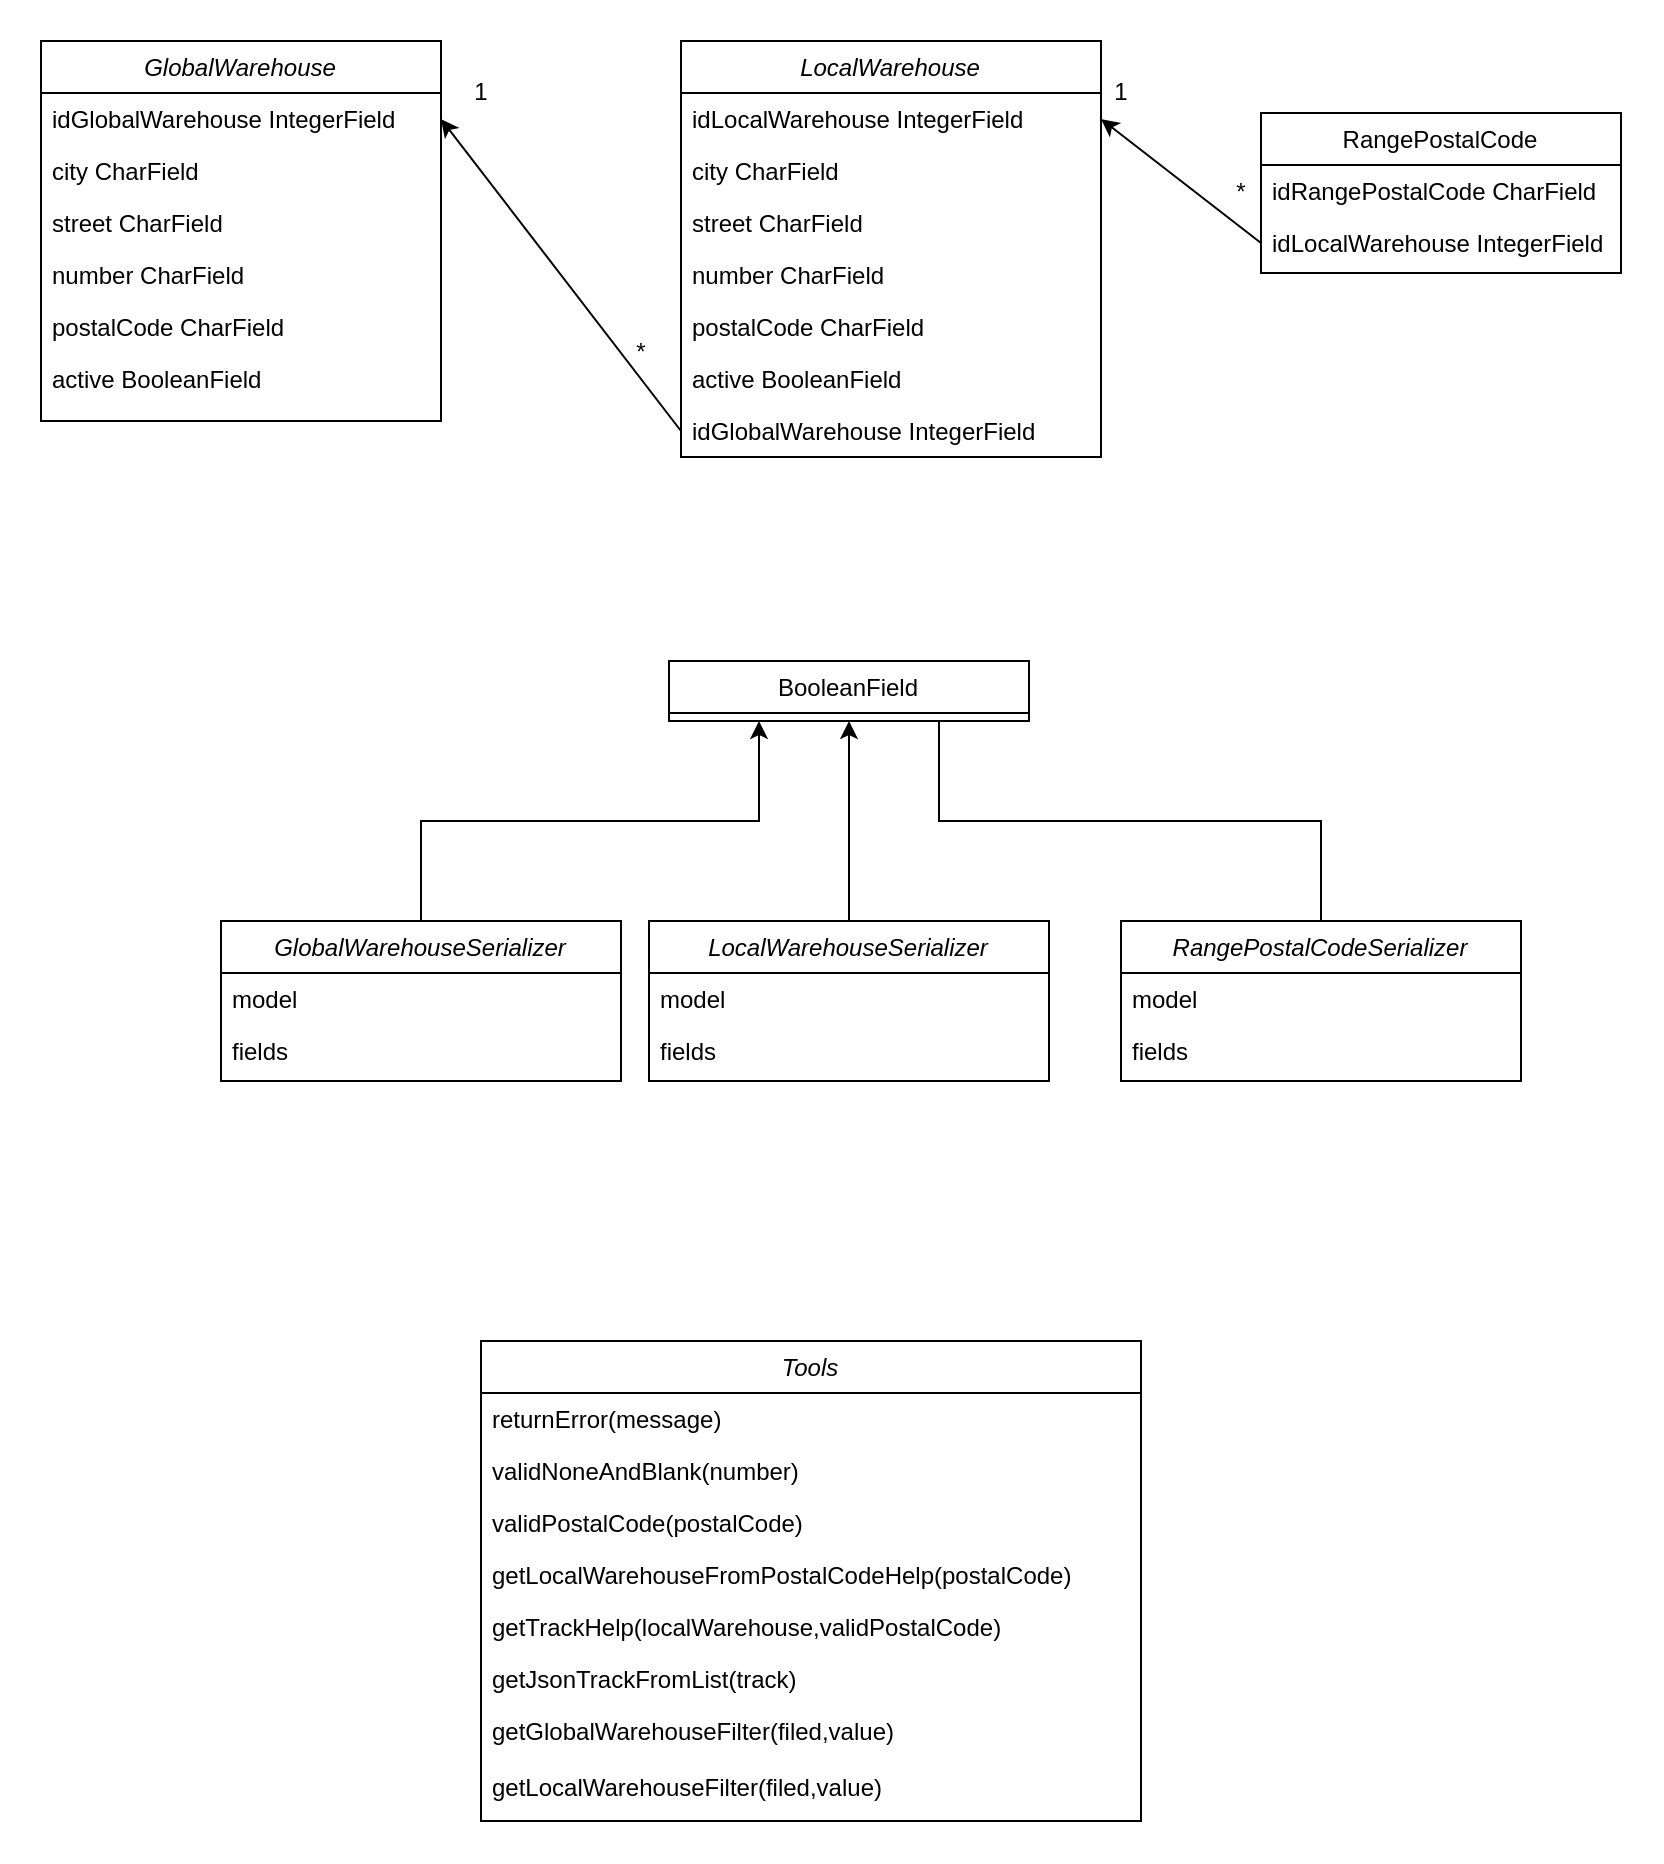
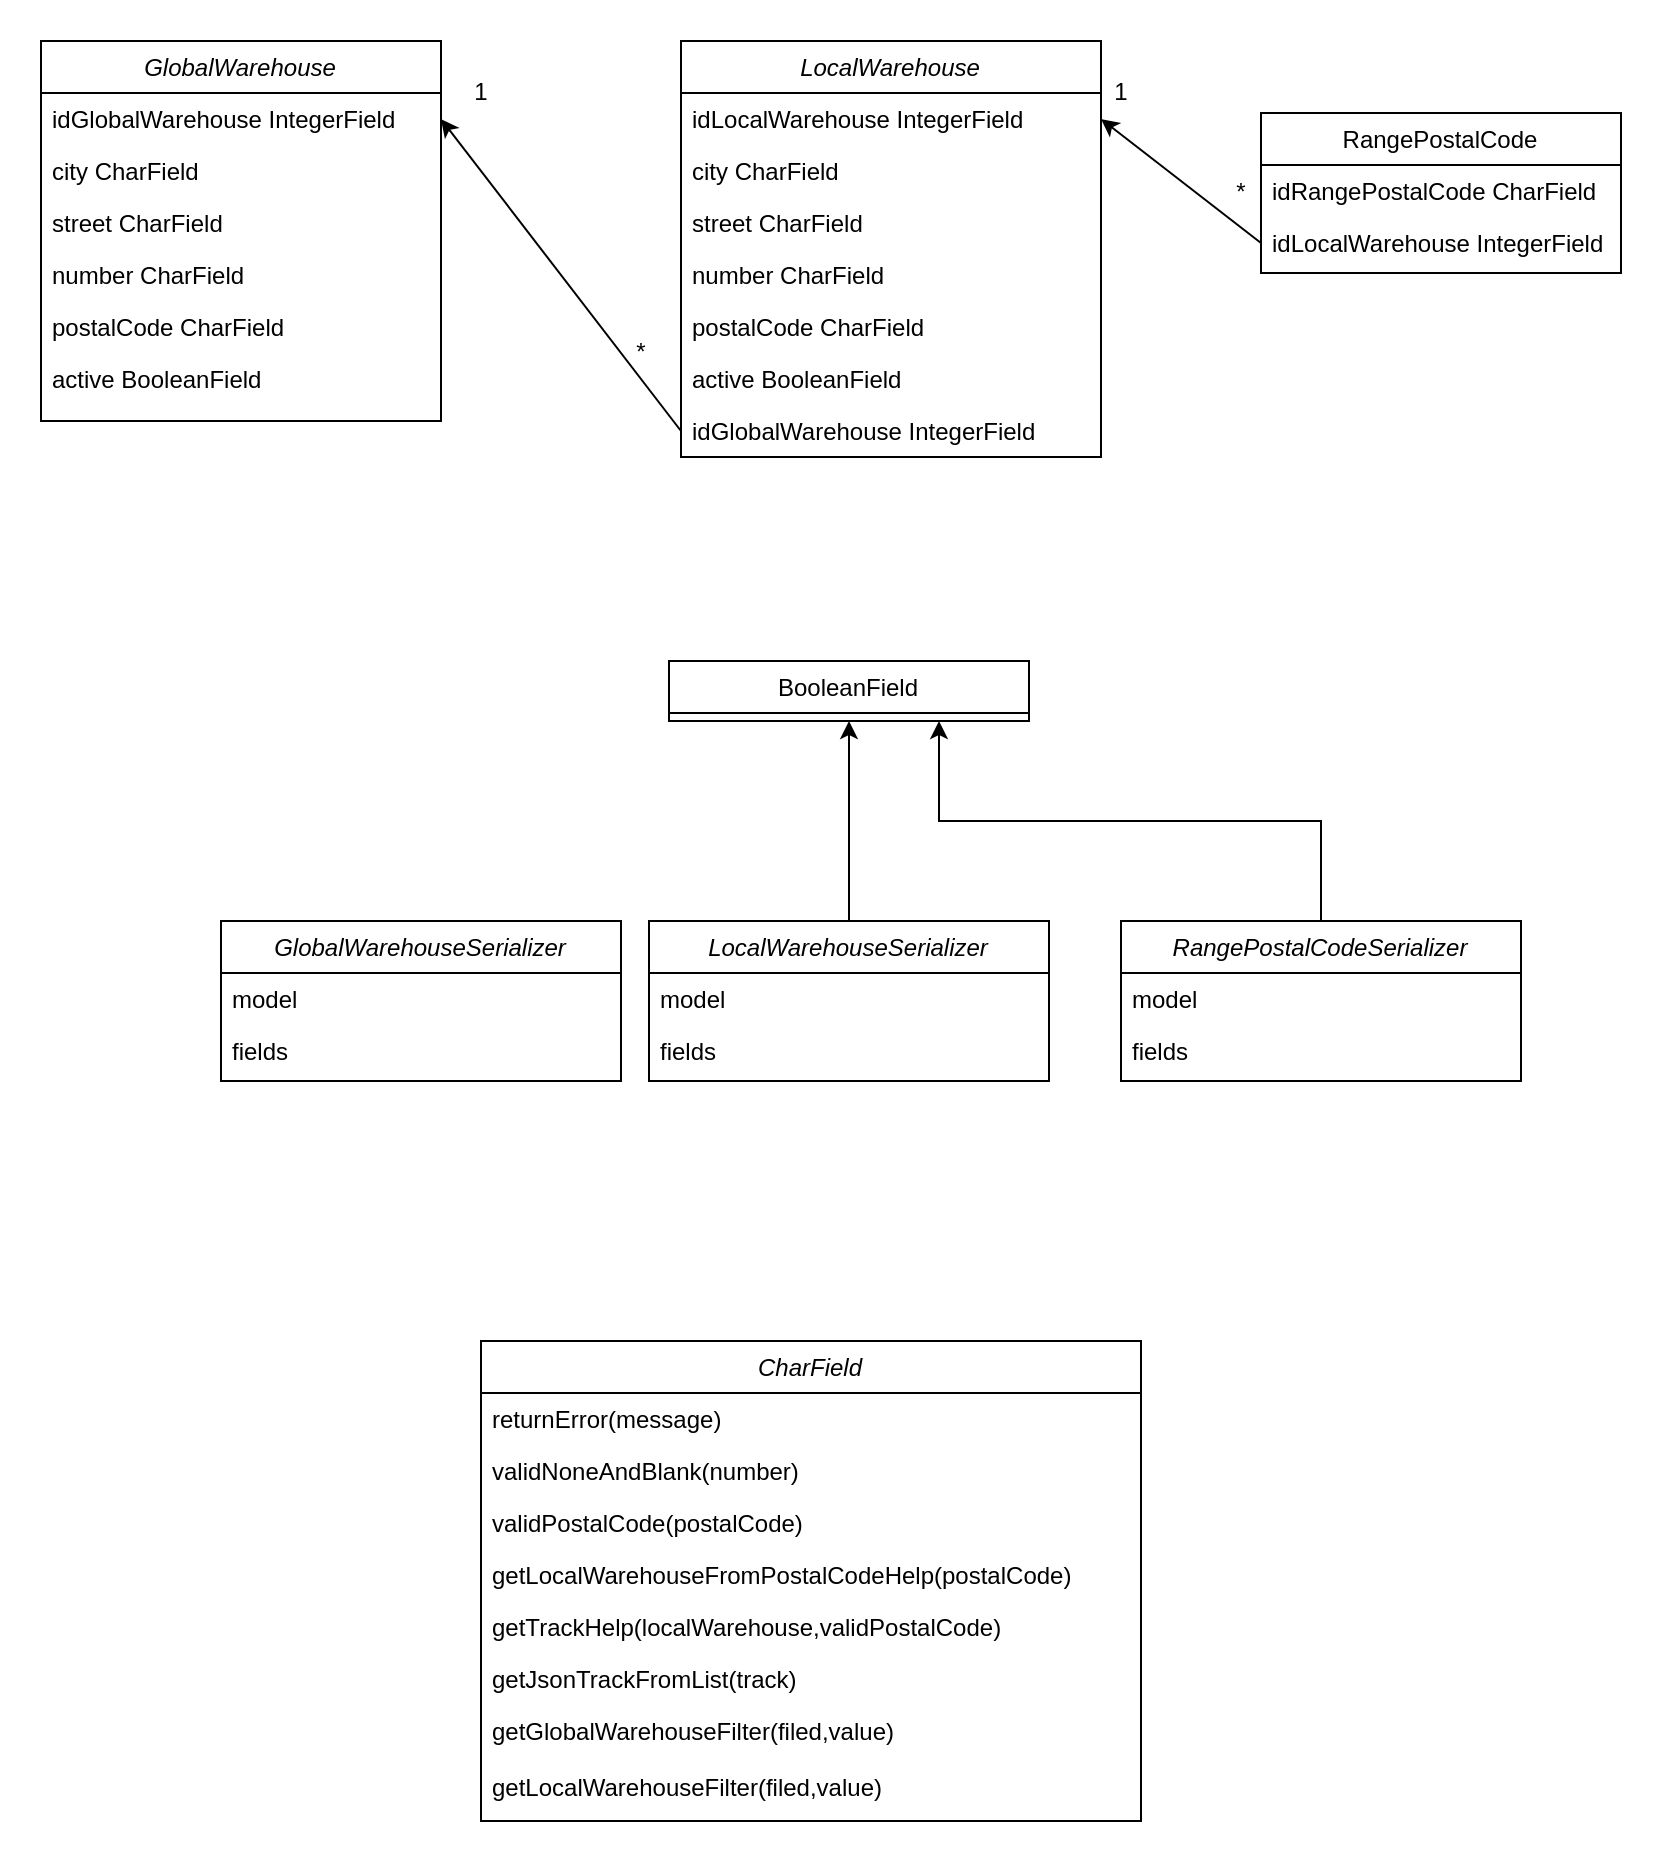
- <mxCell id="34" style="edgeStyle=orthogonalEdgeStyle;rounded=0;orthogonalLoop=1;jettySize=auto;html=1;exitX=0.5;exitY=0;exitDx=0;exitDy=0;entryX=0.75;entryY=1;entryDx=0;entryDy=0;endArrow=none;" edge="1" parent="1" source="35" target="26"><mxGeometry relative="1" as="geometry" /></mxCell>
+ <mxCell id="34" style="edgeStyle=orthogonalEdgeStyle;rounded=0;orthogonalLoop=1;jettySize=auto;html=1;exitX=0.5;exitY=0;exitDx=0;exitDy=0;entryX=0.75;entryY=1;entryDx=0;entryDy=0;" edge="1" parent="1" source="35" target="26"><mxGeometry relative="1" as="geometry" /></mxCell>
- <mxCell id="27" style="edgeStyle=orthogonalEdgeStyle;rounded=0;orthogonalLoop=1;jettySize=auto;html=1;exitX=0.5;exitY=0;exitDx=0;exitDy=0;entryX=0.25;entryY=1;entryDx=0;entryDy=0;" edge="1" parent="1" source="28" target="26"><mxGeometry relative="1" as="geometry" /></mxCell>
- <mxCell id="39" value="Tools" style="swimlane;fontStyle=2;align=center;verticalAlign=top;childLayout=stackLayout;horizontal=1;startSize=26;horizontalStack=0;resizeParent=1;resizeLast=0;collapsible=1;marginBottom=0;rounded=0;shadow=0;strokeWidth=1;" vertex="1" parent="1"><mxGeometry x="240" y="670" width="330" height="240" as="geometry"><mxRectangle x="230" y="140" width="160" height="26" as="alternateBounds" /></mxGeometry></mxCell>
+ <mxCell id="39" value="CharField" style="swimlane;fontStyle=2;align=center;verticalAlign=top;childLayout=stackLayout;horizontal=1;startSize=26;horizontalStack=0;resizeParent=1;resizeLast=0;collapsible=1;marginBottom=0;rounded=0;shadow=0;strokeWidth=1;" vertex="1" parent="1"><mxGeometry x="240" y="670" width="330" height="240" as="geometry"><mxRectangle x="230" y="140" width="160" height="26" as="alternateBounds" /></mxGeometry></mxCell>
